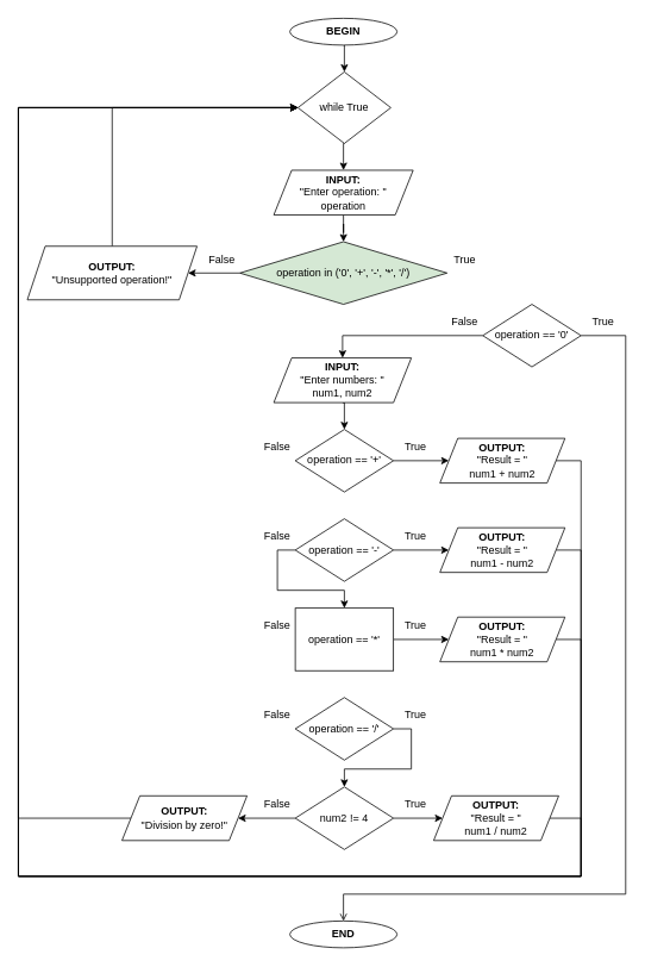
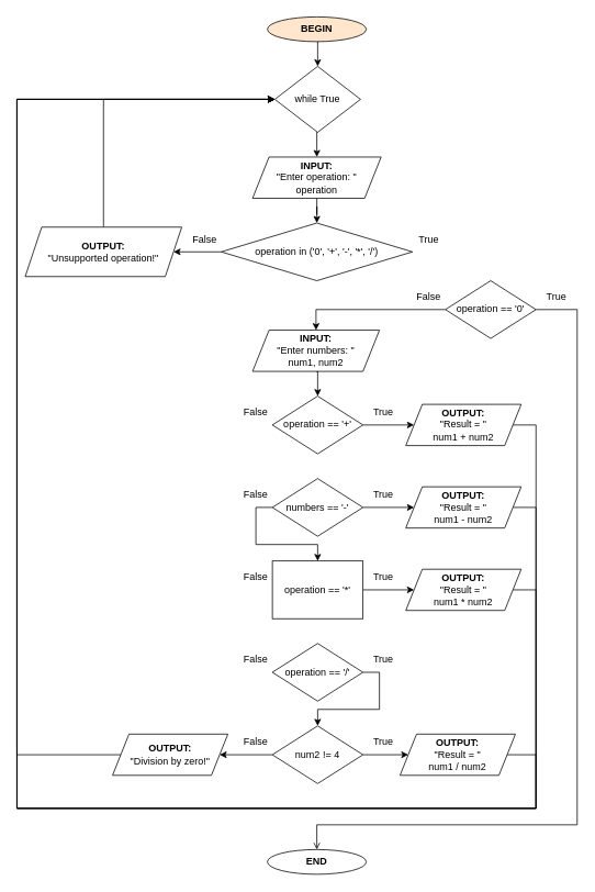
- <mxCell id="3" value="&lt;b&gt;BEGIN&lt;/b&gt;" style="ellipse;whiteSpace=wrap;html=1;" parent="1" vertex="1"><mxGeometry x="324" y="20" width="120" height="30" as="geometry" /></mxCell>
+ <mxCell id="3" value="&lt;b&gt;BEGIN&lt;/b&gt;" style="ellipse;whiteSpace=wrap;html=1;fillColor=#ffe6cc;" parent="1" vertex="1"><mxGeometry x="324" y="20" width="120" height="30" as="geometry" /></mxCell>
- <mxCell id="9" value="operation in ('0', '+', '-', '*', '/')" style="rhombus;whiteSpace=wrap;html=1;fillColor=#d5e8d4;" parent="1" vertex="1"><mxGeometry x="268" y="270" width="232" height="70" as="geometry" /></mxCell>
+ <mxCell id="9" value="operation in ('0', '+', '-', '*', '/')" style="rhombus;whiteSpace=wrap;html=1;" parent="1" vertex="1"><mxGeometry x="268" y="270" width="232" height="70" as="geometry" /></mxCell>
- <mxCell id="30" value="operation == '-'" style="rhombus;whiteSpace=wrap;html=1;" parent="1" vertex="1"><mxGeometry x="330" y="580" width="110" height="70" as="geometry" /></mxCell>
+ <mxCell id="30" value="numbers == '-'" style="rhombus;whiteSpace=wrap;html=1;" parent="1" vertex="1"><mxGeometry x="330" y="580" width="110" height="70" as="geometry" /></mxCell>
